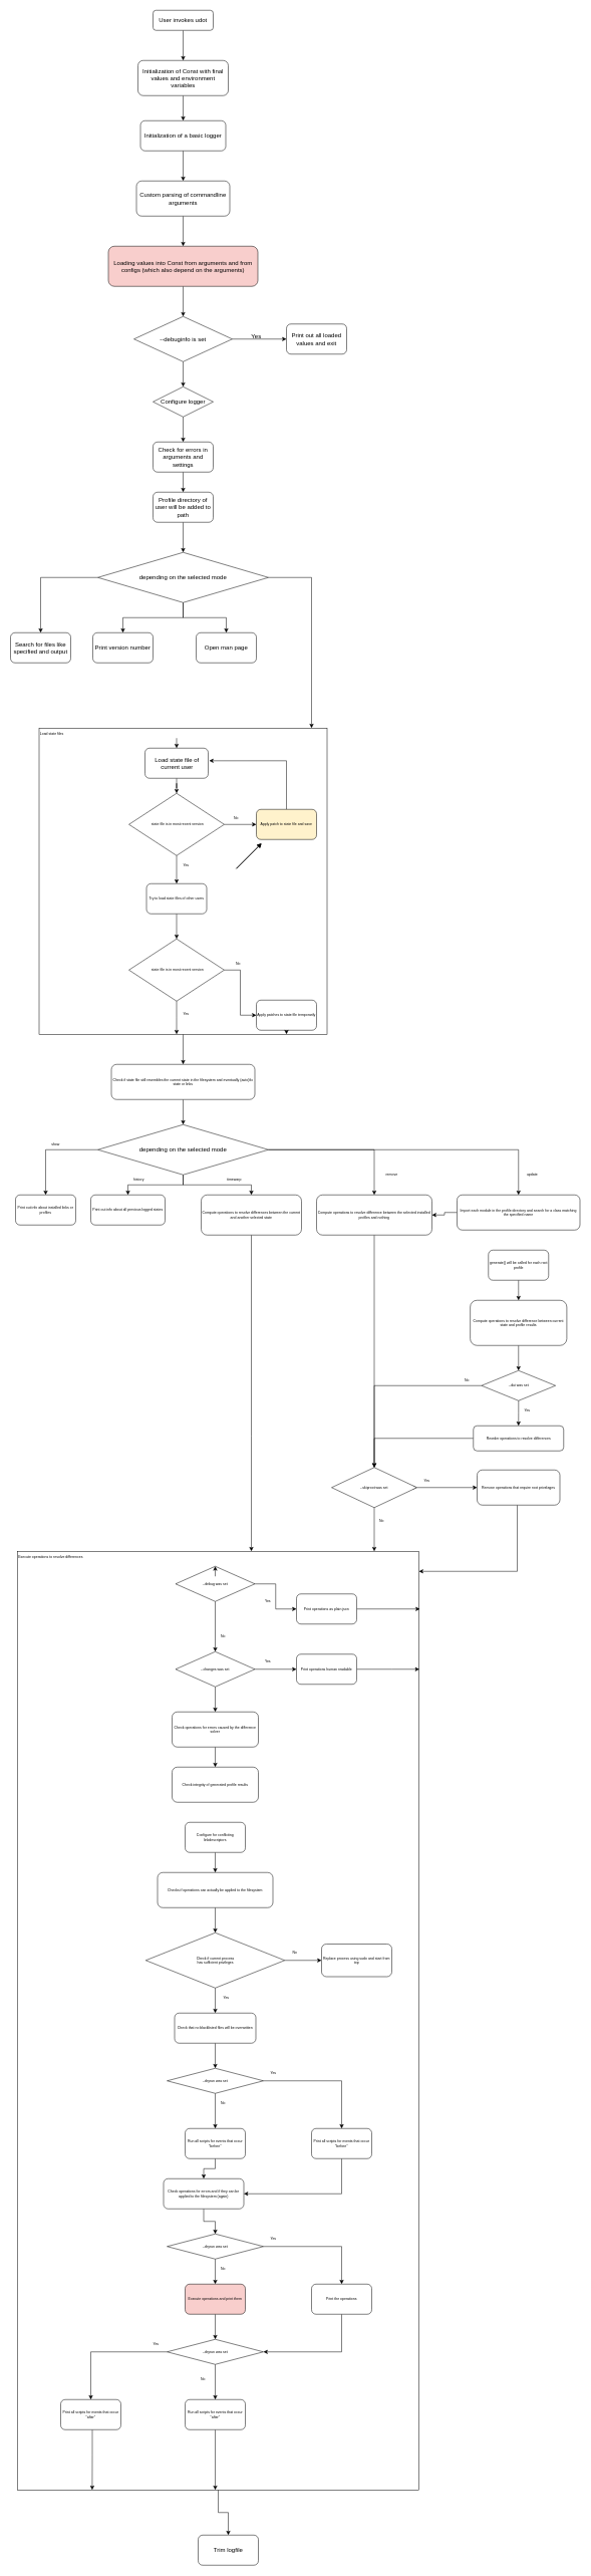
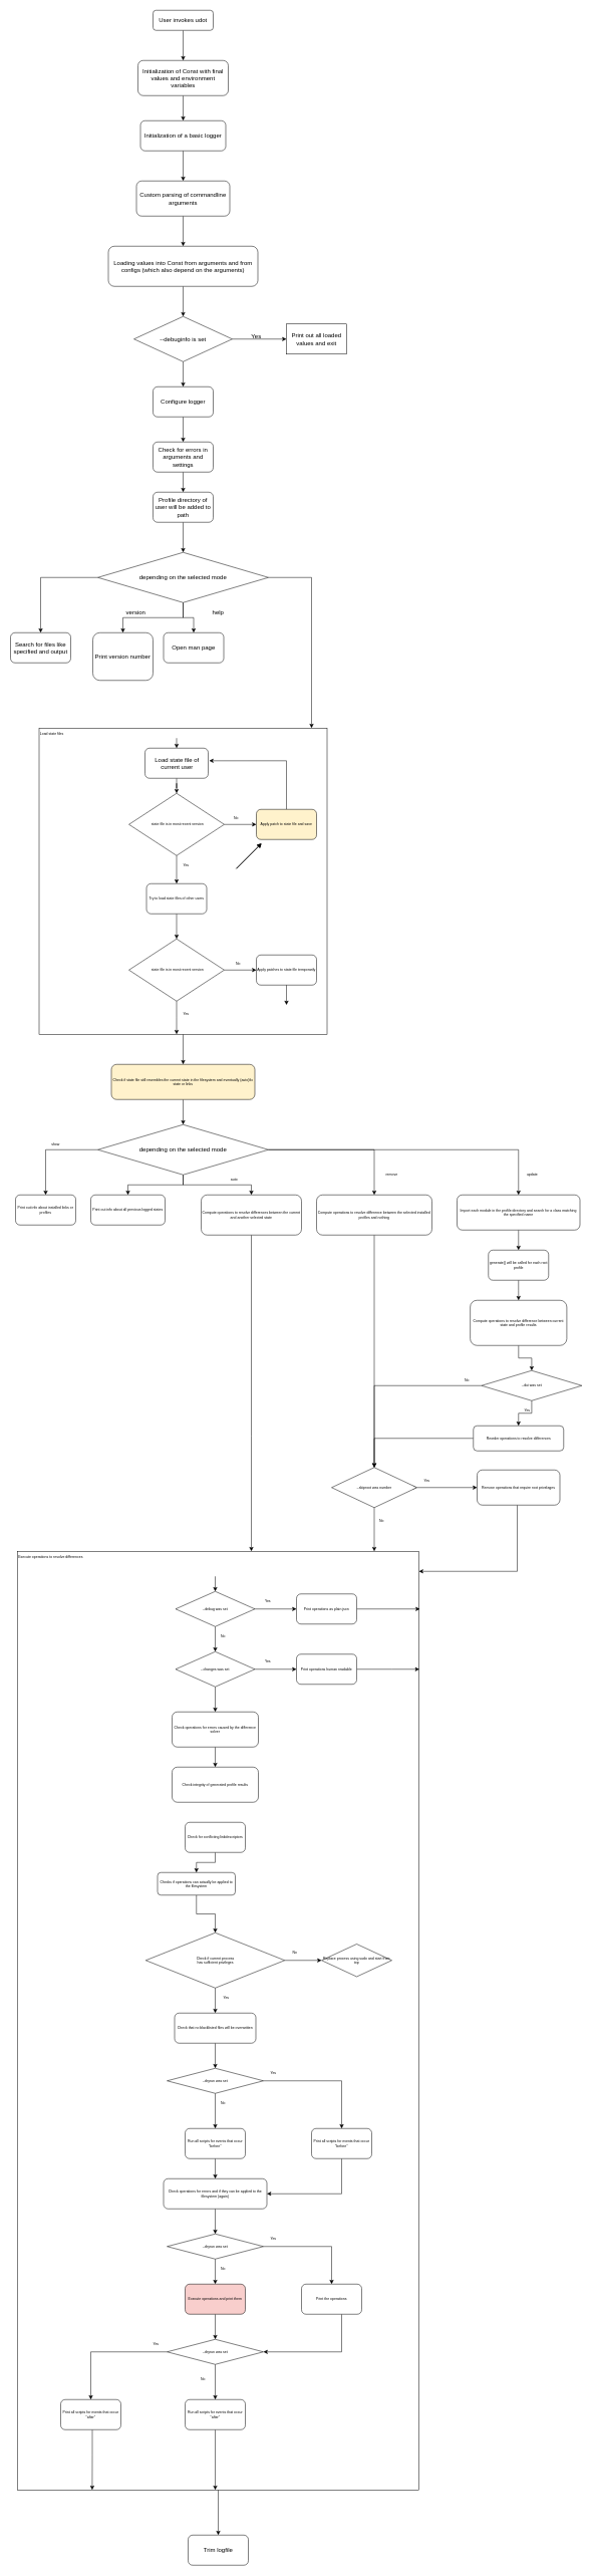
- <mxCell id="11" value="Loading values into Const from arguments and from configs (which also depend on the arguments)" style="rounded=1;whiteSpace=wrap;html=1;fillColor=#f8cecc;" vertex="1" parent="1"><mxGeometry x="215" y="490" width="298" height="80" as="geometry" /></mxCell>
+ <mxCell id="11" value="Loading values into Const from arguments and from configs (which also depend on the arguments)" style="rounded=1;whiteSpace=wrap;html=1;" vertex="1" parent="1"><mxGeometry x="215" y="490" width="298" height="80" as="geometry" /></mxCell>
- <mxCell id="15" value="Print out all loaded values and exit" style="rounded=1;whiteSpace=wrap;html=1;" vertex="1" parent="1"><mxGeometry x="570" y="645" width="120" height="60" as="geometry" /></mxCell>
+ <mxCell id="15" value="Print out all loaded values and exit" style="whiteSpace=wrap;html=1;rounded=0;" vertex="1" parent="1"><mxGeometry x="570" y="645" width="120" height="60" as="geometry" /></mxCell>
- <mxCell id="18" value="Configure logger" style="rhombus;whiteSpace=wrap;html=1;" vertex="1" parent="1"><mxGeometry x="304" y="770" width="120" height="60" as="geometry" /></mxCell>
+ <mxCell id="18" value="Configure logger" style="rounded=1;whiteSpace=wrap;html=1;" vertex="1" parent="1"><mxGeometry x="304" y="770" width="120" height="60" as="geometry" /></mxCell>
+ <mxCell id="30" value="&lt;div&gt;version&lt;/div&gt;" style="text;html=1;strokeColor=none;fillColor=none;align=center;verticalAlign=middle;whiteSpace=wrap;rounded=0;" vertex="1" parent="1"><mxGeometry x="250" y="1210" width="40" height="20" as="geometry" /></mxCell>
+ <mxCell id="32" value="&lt;div&gt;help&lt;/div&gt;" style="text;html=1;strokeColor=none;fillColor=none;align=center;verticalAlign=middle;whiteSpace=wrap;rounded=0;" vertex="1" parent="1"><mxGeometry x="414" y="1210" width="40" height="20" as="geometry" /></mxCell>
- <mxCell id="29" value="Print version number" style="rounded=1;whiteSpace=wrap;html=1;" vertex="1" parent="1"><mxGeometry x="184" y="1260" width="120" height="60" as="geometry" /></mxCell>
+ <mxCell id="29" value="Print version number" style="rounded=1;whiteSpace=wrap;html=1;" vertex="1" parent="1"><mxGeometry x="184" y="1260" width="120" height="95" as="geometry" /></mxCell>
- <mxCell id="31" value="Open man page" style="rounded=1;whiteSpace=wrap;html=1;" vertex="1" parent="1"><mxGeometry x="390" y="1260" width="120" height="60" as="geometry" /></mxCell>
+ <mxCell id="31" value="Open man page" style="rounded=1;whiteSpace=wrap;html=1;" vertex="1" parent="1"><mxGeometry x="325" y="1260" width="120" height="60" as="geometry" /></mxCell>
- <mxCell id="48" value="Apply patches to state file temporarily" style="rounded=1;whiteSpace=wrap;html=1;fontSize=7;align=center;" vertex="1" parent="1"><mxGeometry x="510" y="1992" width="120" height="60" as="geometry" /></mxCell>
+ <mxCell id="48" value="Apply patches to state file temporarily" style="rounded=1;whiteSpace=wrap;html=1;fontSize=7;align=center;" vertex="1" parent="1"><mxGeometry x="510" y="1902" width="120" height="60" as="geometry" /></mxCell>
- <mxCell id="54" value="Check if state file still resembles the current state in the filesystem and eventually (auto)fix state or links" style="rounded=1;whiteSpace=wrap;html=1;fontSize=7;align=center;" vertex="1" parent="1"><mxGeometry x="221" y="2120" width="286" height="70" as="geometry" /></mxCell>
+ <mxCell id="54" value="Check if state file still resembles the current state in the filesystem and eventually (auto)fix state or links" style="rounded=1;whiteSpace=wrap;html=1;fontSize=7;align=center;fillColor=#fff2cc;" vertex="1" parent="1"><mxGeometry x="221" y="2120" width="286" height="70" as="geometry" /></mxCell>
- <mxCell id="64" value="history" style="text;html=1;strokeColor=none;fillColor=none;align=center;verticalAlign=middle;whiteSpace=wrap;rounded=0;fontSize=7;" vertex="1" parent="1"><mxGeometry x="256" y="2340" width="40" height="20" as="geometry" /></mxCell>
- <mxCell id="69" value="&lt;div&gt;timewarp&lt;/div&gt;" style="text;html=1;strokeColor=none;fillColor=none;align=center;verticalAlign=middle;whiteSpace=wrap;rounded=0;fontSize=7;" vertex="1" parent="1"><mxGeometry x="446" y="2340" width="40" height="20" as="geometry" /></mxCell>
+ <mxCell id="69" value="&lt;div&gt;auto&lt;/div&gt;" style="text;html=1;strokeColor=none;fillColor=none;align=center;verticalAlign=middle;whiteSpace=wrap;rounded=0;fontSize=7;" vertex="1" parent="1"><mxGeometry x="446" y="2340" width="40" height="20" as="geometry" /></mxCell>
- <mxCell id="73" style="edgeStyle=orthogonalEdgeStyle;rounded=0;orthogonalLoop=1;jettySize=auto;html=1;fontSize=7;" edge="1" parent="1" source="74" target="68"><mxGeometry relative="1" as="geometry" /></mxCell>
+ <mxCell id="73" style="edgeStyle=orthogonalEdgeStyle;rounded=0;orthogonalLoop=1;jettySize=auto;html=1;entryX=0.5;entryY=0;entryDx=0;entryDy=0;fontSize=7;" edge="1" parent="1" source="74" target="76"><mxGeometry relative="1" as="geometry" /></mxCell>
- <mxCell id="80" value="--dui was set" style="rhombus;whiteSpace=wrap;html=1;fontSize=7;align=center;" vertex="1" parent="1"><mxGeometry x="958.75" y="2730" width="147.5" height="60" as="geometry" /></mxCell>
+ <mxCell id="80" value="--dui was set" style="rhombus;whiteSpace=wrap;html=1;fontSize=7;align=center;" vertex="1" parent="1"><mxGeometry x="958.75" y="2730" width="200" height="60" as="geometry" /></mxCell>
- <mxCell id="83" value="--skiproot was set" style="rhombus;whiteSpace=wrap;html=1;fontSize=7;align=center;" vertex="1" parent="1"><mxGeometry x="660" y="2923" width="170" height="80" as="geometry" /></mxCell>
+ <mxCell id="83" value="--skiproot was number" style="rhombus;whiteSpace=wrap;html=1;fontSize=7;align=center;" vertex="1" parent="1"><mxGeometry x="660" y="2923" width="170" height="80" as="geometry" /></mxCell>
- <mxCell id="96" value="&lt;div&gt;--debug was set&lt;/div&gt;" style="rhombus;whiteSpace=wrap;html=1;fontSize=7;align=center;verticalAlign=middle;" vertex="1" parent="1"><mxGeometry x="349" y="3120" width="158" height="70" as="geometry" /></mxCell>
+ <mxCell id="96" value="&lt;div&gt;--debug was set&lt;/div&gt;" style="rhombus;whiteSpace=wrap;html=1;fontSize=7;align=center;verticalAlign=middle;" vertex="1" parent="1"><mxGeometry x="349" y="3170" width="158" height="70" as="geometry" /></mxCell>
- <mxCell id="116" value="Configure for conflicting linkdescriptors" style="rounded=1;whiteSpace=wrap;html=1;fontSize=7;align=center;" vertex="1" parent="1"><mxGeometry x="368" y="3630" width="120" height="60" as="geometry" /></mxCell>
+ <mxCell id="116" value="Check for conflicting linkdescriptors" style="rounded=1;whiteSpace=wrap;html=1;fontSize=7;align=center;" vertex="1" parent="1"><mxGeometry x="368" y="3630" width="120" height="60" as="geometry" /></mxCell>
- <mxCell id="118" value="Checks if operations can actually be applied to the filesystem" style="rounded=1;whiteSpace=wrap;html=1;fontSize=7;align=center;" vertex="1" parent="1"><mxGeometry x="313" y="3730" width="230" height="70" as="geometry" /></mxCell>
+ <mxCell id="118" value="Checks if operations can actually be applied to the filesystem" style="rounded=1;whiteSpace=wrap;html=1;fontSize=7;align=center;" vertex="1" parent="1"><mxGeometry x="313" y="3730" width="155" height="45" as="geometry" /></mxCell>
- <mxCell id="122" value="Replace process using sudo and start from top" style="rounded=1;whiteSpace=wrap;html=1;fontSize=7;align=center;" vertex="1" parent="1"><mxGeometry x="640" y="3872.5" width="140" height="65" as="geometry" /></mxCell>
+ <mxCell id="122" value="Replace process using sudo and start from top" style="rhombus;whiteSpace=wrap;html=1;fontSize=7;align=center;" vertex="1" parent="1"><mxGeometry x="640" y="3872.5" width="140" height="65" as="geometry" /></mxCell>
- <mxCell id="137" value="Check operations for errors and if they can be applied to the filesystem (again)" style="rounded=1;whiteSpace=wrap;html=1;fontSize=7;align=center;" vertex="1" parent="1"><mxGeometry x="325" y="4340" width="160" height="60" as="geometry" /></mxCell>
+ <mxCell id="137" value="Check operations for errors and if they can be applied to the filesystem (again)" style="rounded=1;whiteSpace=wrap;html=1;fontSize=7;align=center;" vertex="1" parent="1"><mxGeometry x="325" y="4340" width="206" height="60" as="geometry" /></mxCell>
- <mxCell id="145" value="Print the operations" style="rounded=1;whiteSpace=wrap;html=1;fontSize=7;align=center;" vertex="1" parent="1"><mxGeometry x="620" y="4550" width="120" height="60" as="geometry" /></mxCell>
+ <mxCell id="145" value="Print the operations" style="rounded=1;whiteSpace=wrap;html=1;fontSize=7;align=center;" vertex="1" parent="1"><mxGeometry x="600" y="4550" width="120" height="60" as="geometry" /></mxCell>
- <mxCell id="156" value="Trim logfile" style="rounded=1;whiteSpace=wrap;html=1;" vertex="1" parent="1"><mxGeometry x="394" y="5050" width="120" height="60" as="geometry" /></mxCell>
+ <mxCell id="156" value="Trim logfile" style="rounded=1;whiteSpace=wrap;html=1;" vertex="1" parent="1"><mxGeometry x="374" y="5050" width="120" height="60" as="geometry" /></mxCell>
